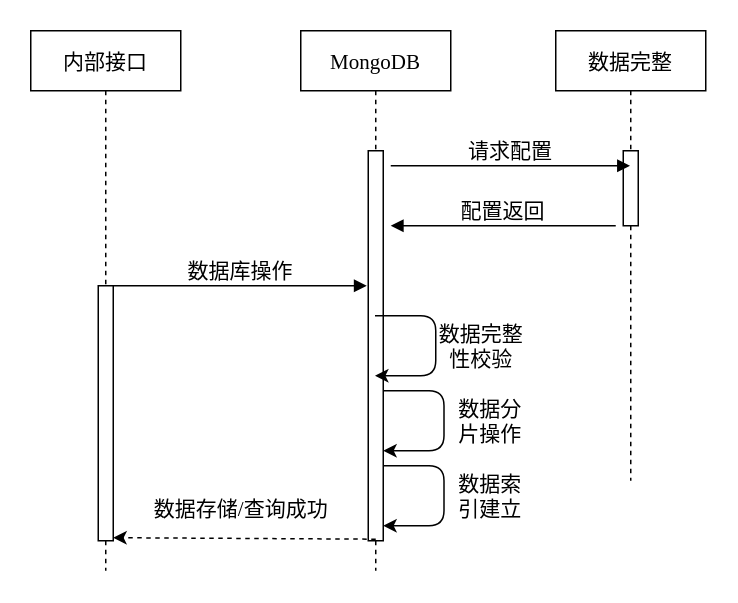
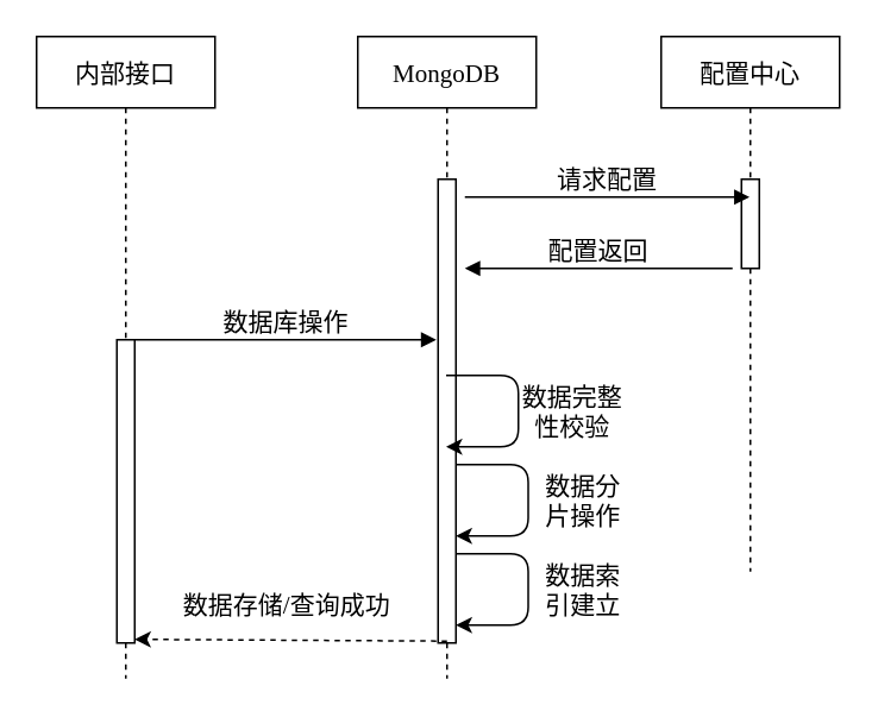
- <mxCell id="9" value="数据完整" style="shape=umlLifeline;perimeter=lifelinePerimeter;container=1;collapsible=0;recursiveResize=0;rounded=0;shadow=0;strokeWidth=1;fontFamily=宋体;fontSize=14;" vertex="1" parent="1"><mxGeometry x="370" y="20" width="100" height="300" as="geometry" /></mxCell>
+ <mxCell id="9" value="配置中心" style="shape=umlLifeline;perimeter=lifelinePerimeter;container=1;collapsible=0;recursiveResize=0;rounded=0;shadow=0;strokeWidth=1;fontFamily=宋体;fontSize=14;" vertex="1" parent="1"><mxGeometry x="370" y="20" width="100" height="300" as="geometry" /></mxCell>
